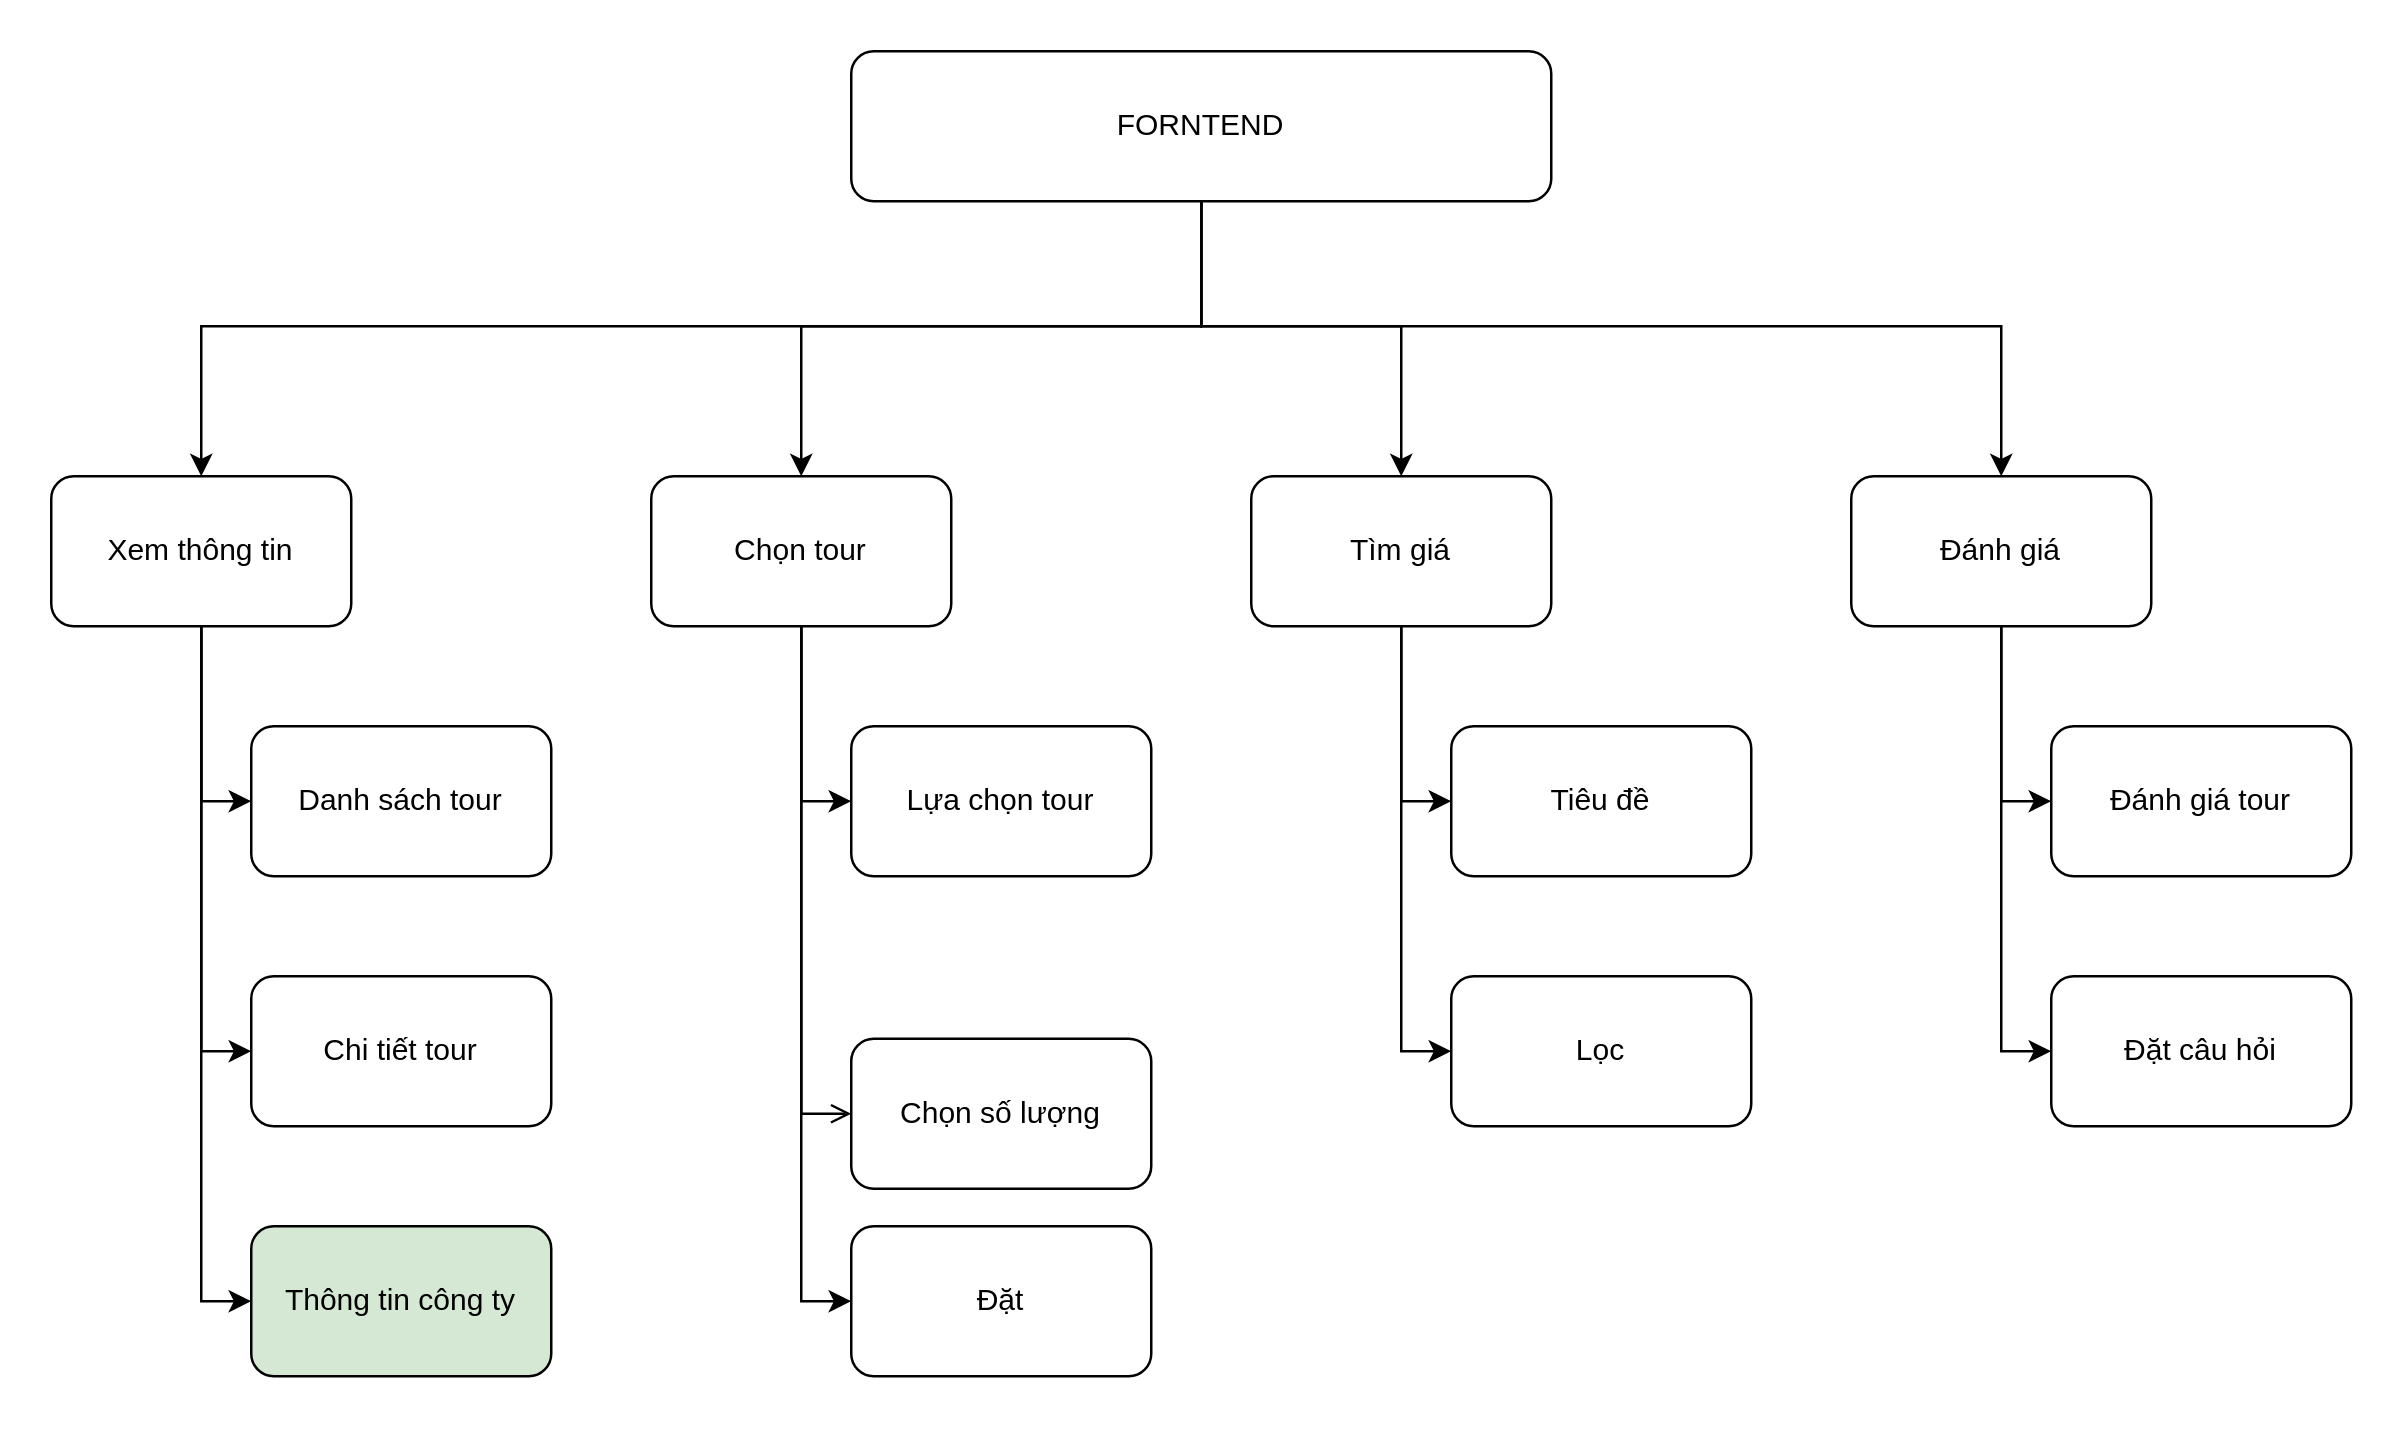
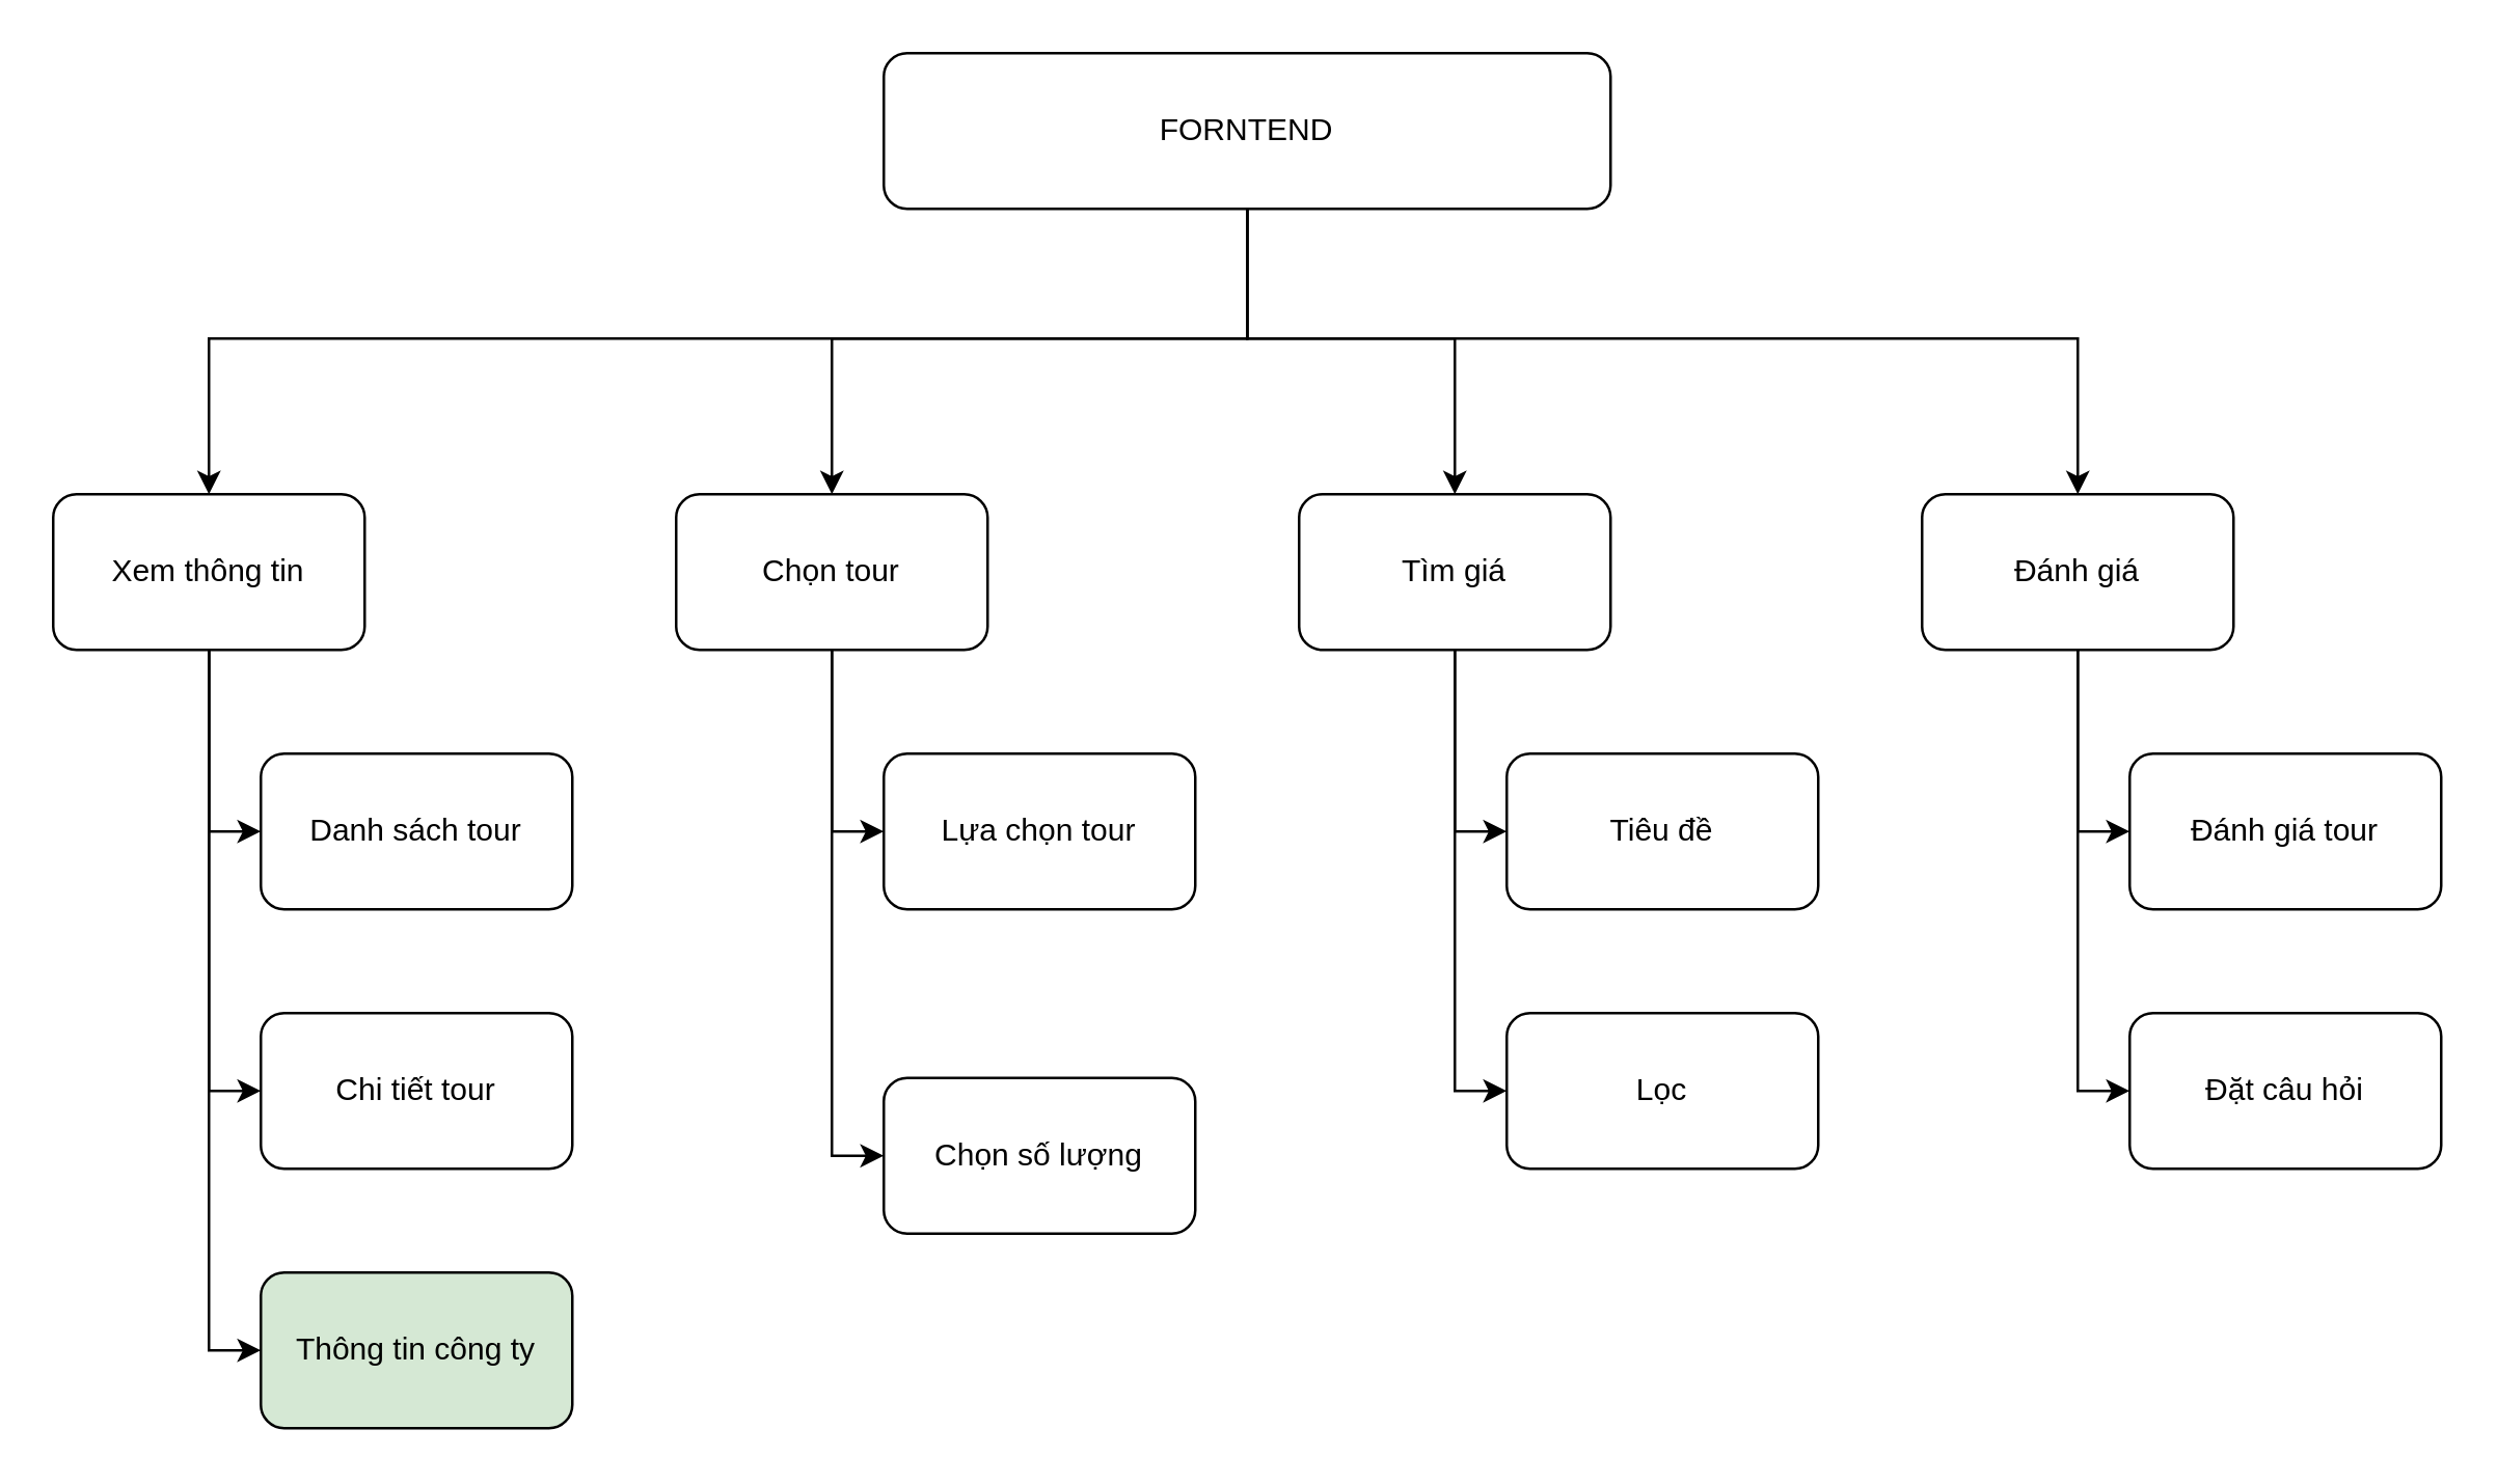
- <mxCell id="12" style="edgeStyle=orthogonalEdgeStyle;rounded=0;orthogonalLoop=1;jettySize=auto;html=1;entryX=0;entryY=0.5;entryDx=0;entryDy=0;endArrow=open;" edge="1" parent="1" source="14" target="25"><mxGeometry relative="1" as="geometry" /></mxCell>
+ <mxCell id="12" style="edgeStyle=orthogonalEdgeStyle;rounded=0;orthogonalLoop=1;jettySize=auto;html=1;entryX=0;entryY=0.5;entryDx=0;entryDy=0;" edge="1" parent="1" source="14" target="25"><mxGeometry relative="1" as="geometry" /></mxCell>
- <mxCell id="13" style="edgeStyle=orthogonalEdgeStyle;rounded=0;orthogonalLoop=1;jettySize=auto;html=1;entryX=0;entryY=0.5;entryDx=0;entryDy=0;" edge="1" parent="1" source="14" target="26"><mxGeometry relative="1" as="geometry" /></mxCell>
- <mxCell id="26" value="Đặt" style="rounded=1;whiteSpace=wrap;html=1;" vertex="1" parent="1"><mxGeometry x="340" y="490" width="120" height="60" as="geometry" /></mxCell>
